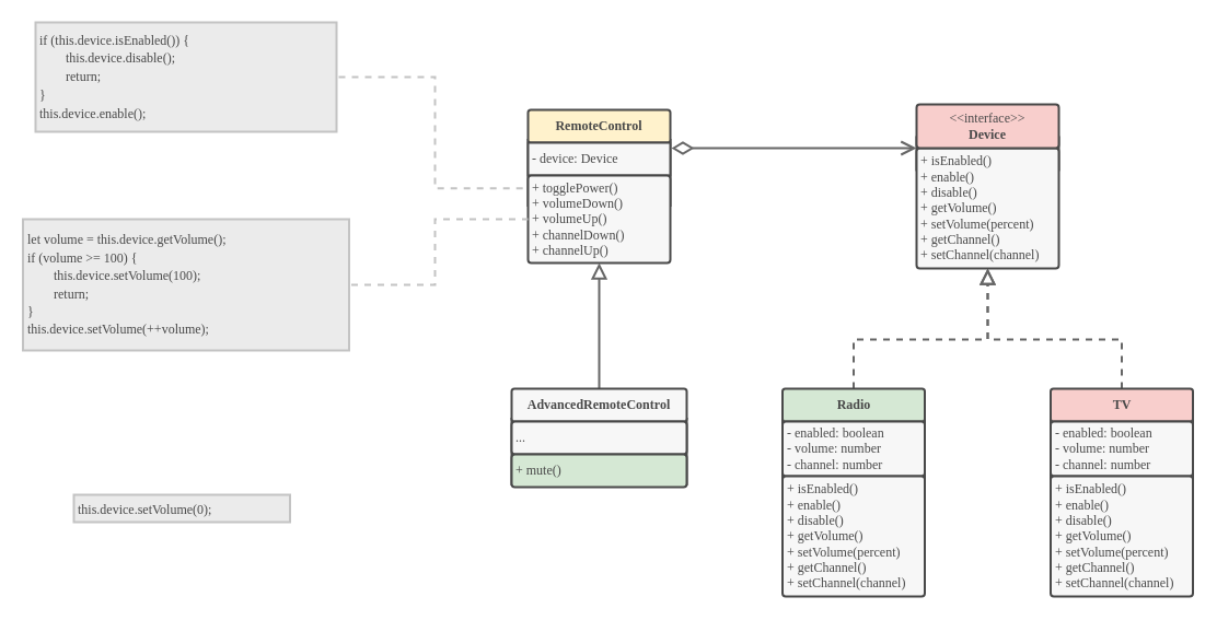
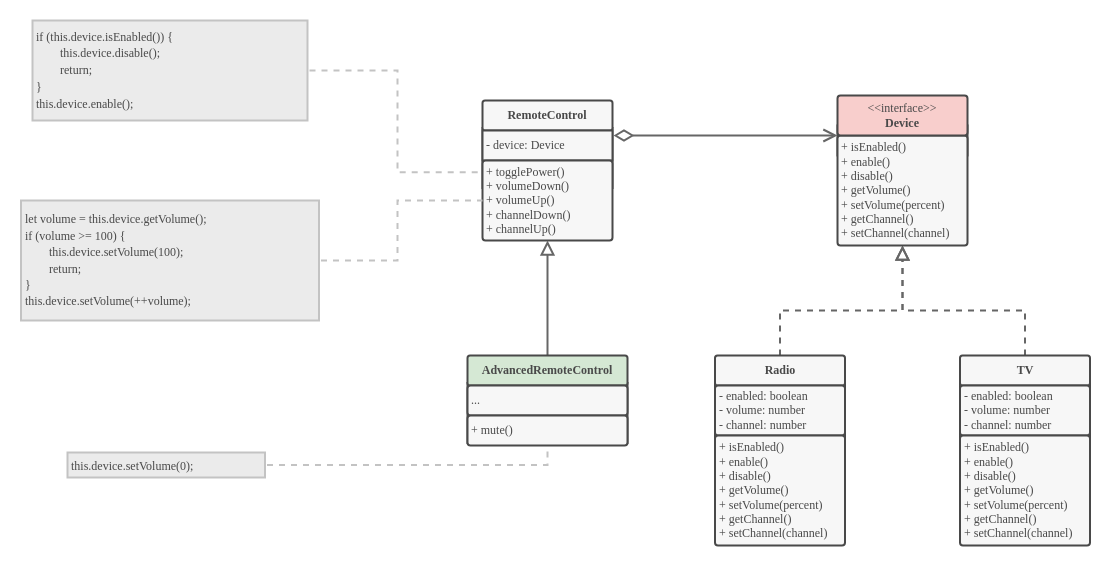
- <mxCell id="14" value="&lt;b style=&quot;color: rgb(73, 73, 73); font-family: Nunito;&quot;&gt;RemoteControl&lt;/b&gt;" style="rounded=1;whiteSpace=wrap;html=1;arcSize=5;fillColor=#fff2cc;strokeColor=#494949;strokeWidth=2;container=0;absoluteArcSize=1;" parent="12" vertex="1"><mxGeometry width="130.0" height="30" as="geometry" /></mxCell>
+ <mxCell id="14" value="&lt;b style=&quot;color: rgb(73, 73, 73); font-family: Nunito;&quot;&gt;RemoteControl&lt;/b&gt;" style="rounded=1;whiteSpace=wrap;html=1;arcSize=5;fillColor=#F7F7F7;strokeColor=#494949;strokeWidth=2;container=0;absoluteArcSize=1;" parent="12" vertex="1"><mxGeometry width="130.0" height="30" as="geometry" /></mxCell>
- <mxCell id="24" value="&lt;b style=&quot;color: rgb(73, 73, 73); font-family: Nunito;&quot;&gt;AdvancedRemoteControl&lt;/b&gt;" style="rounded=1;whiteSpace=wrap;html=1;arcSize=5;fillColor=#F7F7F7;strokeColor=#494949;strokeWidth=2;container=0;absoluteArcSize=1;" vertex="1" parent="1"><mxGeometry x="467" y="355" width="160" height="30" as="geometry" /></mxCell>
+ <mxCell id="24" value="&lt;b style=&quot;color: rgb(73, 73, 73); font-family: Nunito;&quot;&gt;AdvancedRemoteControl&lt;/b&gt;" style="rounded=1;whiteSpace=wrap;html=1;arcSize=5;fillColor=#d5e8d4;strokeColor=#494949;strokeWidth=2;container=0;absoluteArcSize=1;" vertex="1" parent="1"><mxGeometry x="467" y="355" width="160" height="30" as="geometry" /></mxCell>
- <mxCell id="4" value="&lt;b style=&quot;color: rgb(73, 73, 73); font-family: Nunito;&quot;&gt;Radio&lt;/b&gt;" style="rounded=1;whiteSpace=wrap;html=1;arcSize=5;fillColor=#d5e8d4;strokeColor=#494949;strokeWidth=2;container=0;absoluteArcSize=1;" vertex="1" parent="1"><mxGeometry x="714.5" y="355" width="130.0" height="30" as="geometry" /></mxCell>
+ <mxCell id="4" value="&lt;b style=&quot;color: rgb(73, 73, 73); font-family: Nunito;&quot;&gt;Radio&lt;/b&gt;" style="rounded=1;whiteSpace=wrap;html=1;arcSize=5;fillColor=#F7F7F7;strokeColor=#494949;strokeWidth=2;container=0;absoluteArcSize=1;" vertex="1" parent="1"><mxGeometry x="714.5" y="355" width="130.0" height="30" as="geometry" /></mxCell>
- <mxCell id="9" value="&lt;b style=&quot;color: rgb(73, 73, 73); font-family: Nunito;&quot;&gt;TV&lt;/b&gt;" style="rounded=1;whiteSpace=wrap;html=1;arcSize=5;fillColor=#f8cecc;strokeColor=#494949;strokeWidth=2;container=0;absoluteArcSize=1;" vertex="1" parent="1"><mxGeometry x="959.5" y="355" width="130.0" height="30" as="geometry" /></mxCell>
+ <mxCell id="9" value="&lt;b style=&quot;color: rgb(73, 73, 73); font-family: Nunito;&quot;&gt;TV&lt;/b&gt;" style="rounded=1;whiteSpace=wrap;html=1;arcSize=5;fillColor=#F7F7F7;strokeColor=#494949;strokeWidth=2;container=0;absoluteArcSize=1;" vertex="1" parent="1"><mxGeometry x="959.5" y="355" width="130.0" height="30" as="geometry" /></mxCell>
- <mxCell id="26" value="&lt;font data-font-src=&quot;https://fonts.googleapis.com/css?family=Nunito&quot;&gt;&lt;font data-font-src=&quot;https://fonts.googleapis.com/css?family=Nunito&quot; face=&quot;Nunito&quot;&gt;+ mute()&lt;/font&gt;&lt;br&gt;&lt;/font&gt;" style="rounded=1;whiteSpace=wrap;html=1;arcSize=6;fillColor=#d5e8d4;strokeColor=#494949;align=left;spacingLeft=2;fontColor=#494949;strokeWidth=2;container=0;absoluteArcSize=1;" vertex="1" parent="1"><mxGeometry x="467" y="415" width="160" height="30" as="geometry" /></mxCell>
+ <mxCell id="26" value="&lt;font data-font-src=&quot;https://fonts.googleapis.com/css?family=Nunito&quot;&gt;&lt;font data-font-src=&quot;https://fonts.googleapis.com/css?family=Nunito&quot; face=&quot;Nunito&quot;&gt;+ mute()&lt;/font&gt;&lt;br&gt;&lt;/font&gt;" style="rounded=1;whiteSpace=wrap;html=1;arcSize=6;fillColor=#F7F7F7;strokeColor=#494949;align=left;spacingLeft=2;fontColor=#494949;strokeWidth=2;container=0;absoluteArcSize=1;" vertex="1" parent="1"><mxGeometry x="467" y="415" width="160" height="30" as="geometry" /></mxCell>
+ <mxCell id="31" style="edgeStyle=orthogonalEdgeStyle;rounded=0;jumpStyle=none;html=1;strokeColor=#C3C3C3;strokeWidth=2;fontFamily=Helvetica;fontSource=https%3A%2F%2Ffonts.googleapis.com%2Fcss%3Ffamily%3DFira%2BCode%2BMedium;startArrow=none;startFill=0;endArrow=none;endFill=0;startSize=15;endSize=10;sourcePerimeterSpacing=2;targetPerimeterSpacing=1;dashed=1;" edge="1" parent="1" source="32" target="26"><mxGeometry relative="1" as="geometry" /></mxCell>
